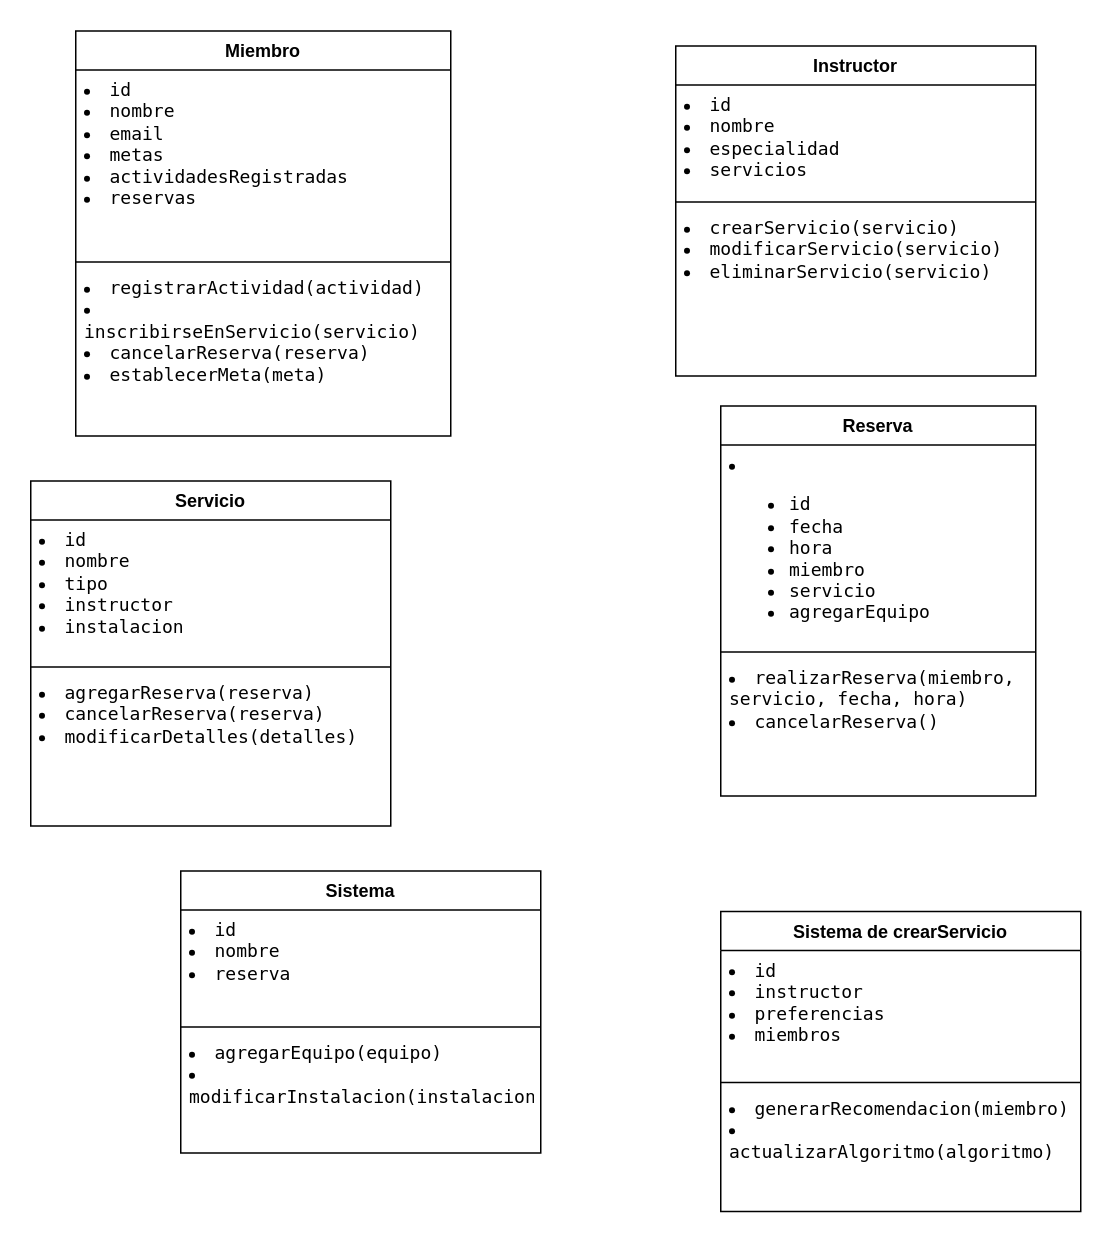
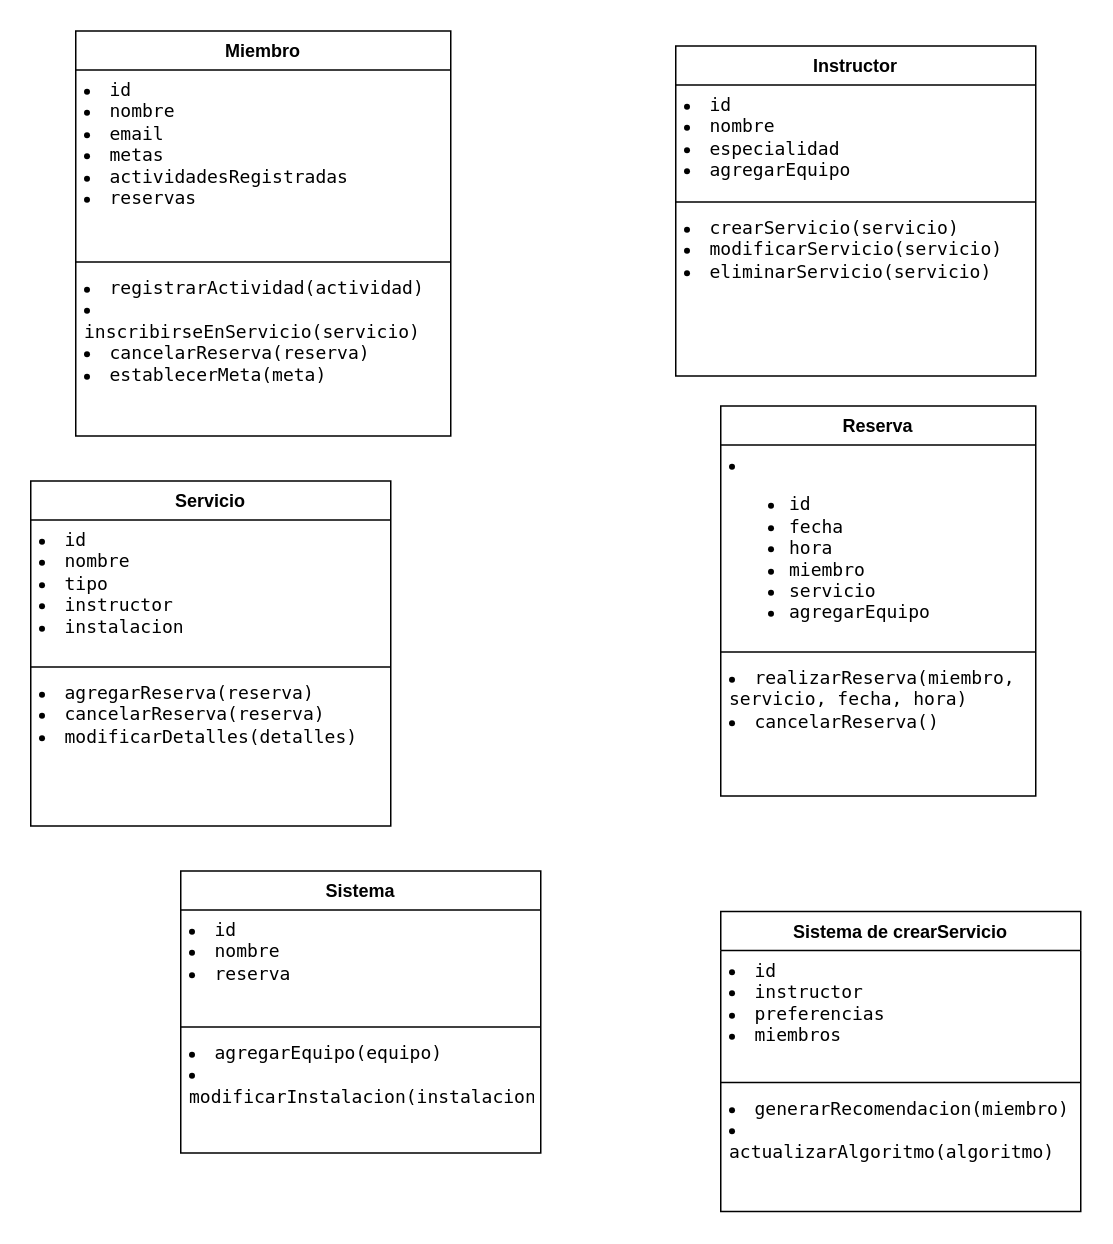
- <mxCell id="11" value="&lt;li&gt;&lt;code&gt;id&lt;/code&gt;&lt;/li&gt;&lt;li&gt;&lt;code&gt;nombre&lt;/code&gt;&lt;/li&gt;&lt;li&gt;&lt;code&gt;especialidad&lt;/code&gt;&lt;/li&gt;&lt;li&gt;&lt;code&gt;servicios&lt;/code&gt;&lt;/li&gt;" style="text;strokeColor=none;fillColor=none;align=left;verticalAlign=top;spacingLeft=4;spacingRight=4;overflow=hidden;rotatable=0;points=[[0,0.5],[1,0.5]];portConstraint=eastwest;whiteSpace=wrap;html=1;" vertex="1" parent="10"><mxGeometry y="26" width="240" height="74" as="geometry" /></mxCell>
+ <mxCell id="11" value="&lt;li&gt;&lt;code&gt;id&lt;/code&gt;&lt;/li&gt;&lt;li&gt;&lt;code&gt;nombre&lt;/code&gt;&lt;/li&gt;&lt;li&gt;&lt;code&gt;especialidad&lt;/code&gt;&lt;/li&gt;&lt;li&gt;&lt;code&gt;agregarEquipo&lt;/code&gt;&lt;/li&gt;" style="text;strokeColor=none;fillColor=none;align=left;verticalAlign=top;spacingLeft=4;spacingRight=4;overflow=hidden;rotatable=0;points=[[0,0.5],[1,0.5]];portConstraint=eastwest;whiteSpace=wrap;html=1;" vertex="1" parent="10"><mxGeometry y="26" width="240" height="74" as="geometry" /></mxCell>
